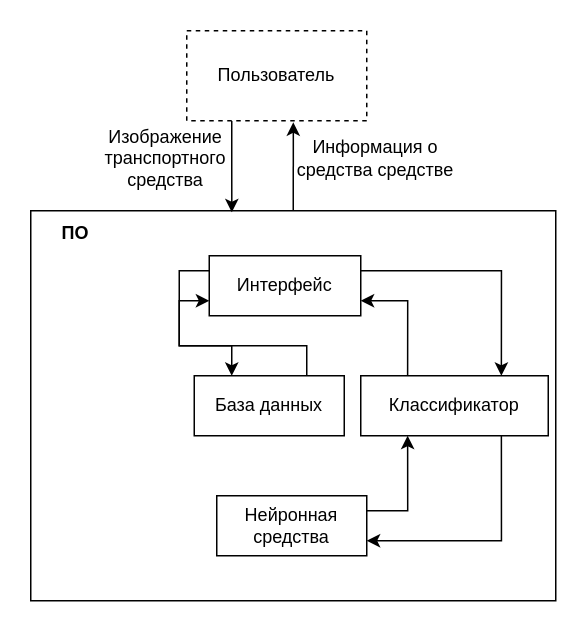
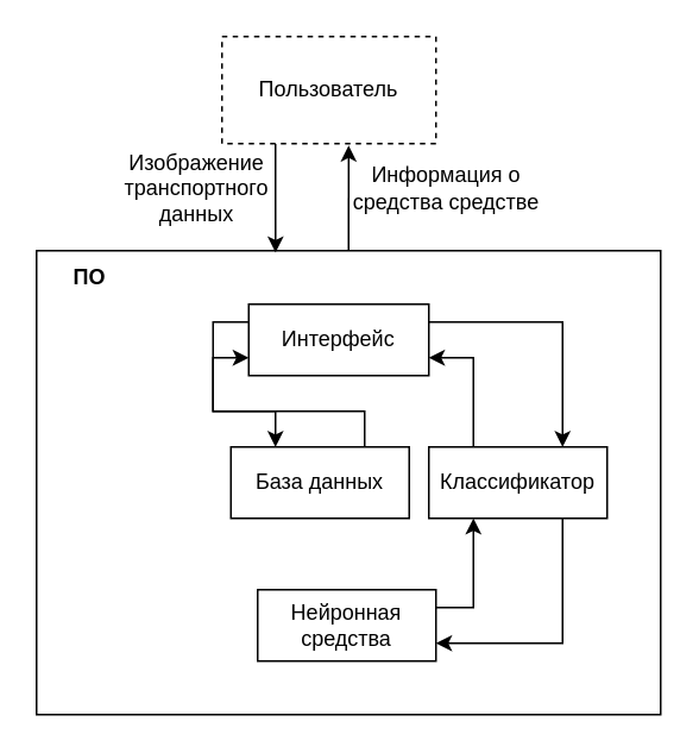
- <mxCell id="17" value="Изображение транспортного средства" style="text;html=1;strokeColor=none;fillColor=none;align=center;verticalAlign=middle;whiteSpace=wrap;rounded=0;" vertex="1" parent="1"><mxGeometry x="70" y="90" width="80" height="30" as="geometry" /></mxCell>
+ <mxCell id="17" value="Изображение транспортного данных" style="text;html=1;strokeColor=none;fillColor=none;align=center;verticalAlign=middle;whiteSpace=wrap;rounded=0;" vertex="1" parent="1"><mxGeometry x="70" y="90" width="80" height="30" as="geometry" /></mxCell>
- <mxCell id="9" value="Классификатор&lt;br&gt;" style="rounded=0;whiteSpace=wrap;html=1;" parent="1" vertex="1"><mxGeometry x="240" y="250" width="125" height="40" as="geometry" /></mxCell>
+ <mxCell id="9" value="Классификатор&lt;br&gt;" style="rounded=0;whiteSpace=wrap;html=1;" parent="1" vertex="1"><mxGeometry x="240" y="250" width="100" height="40" as="geometry" /></mxCell>
